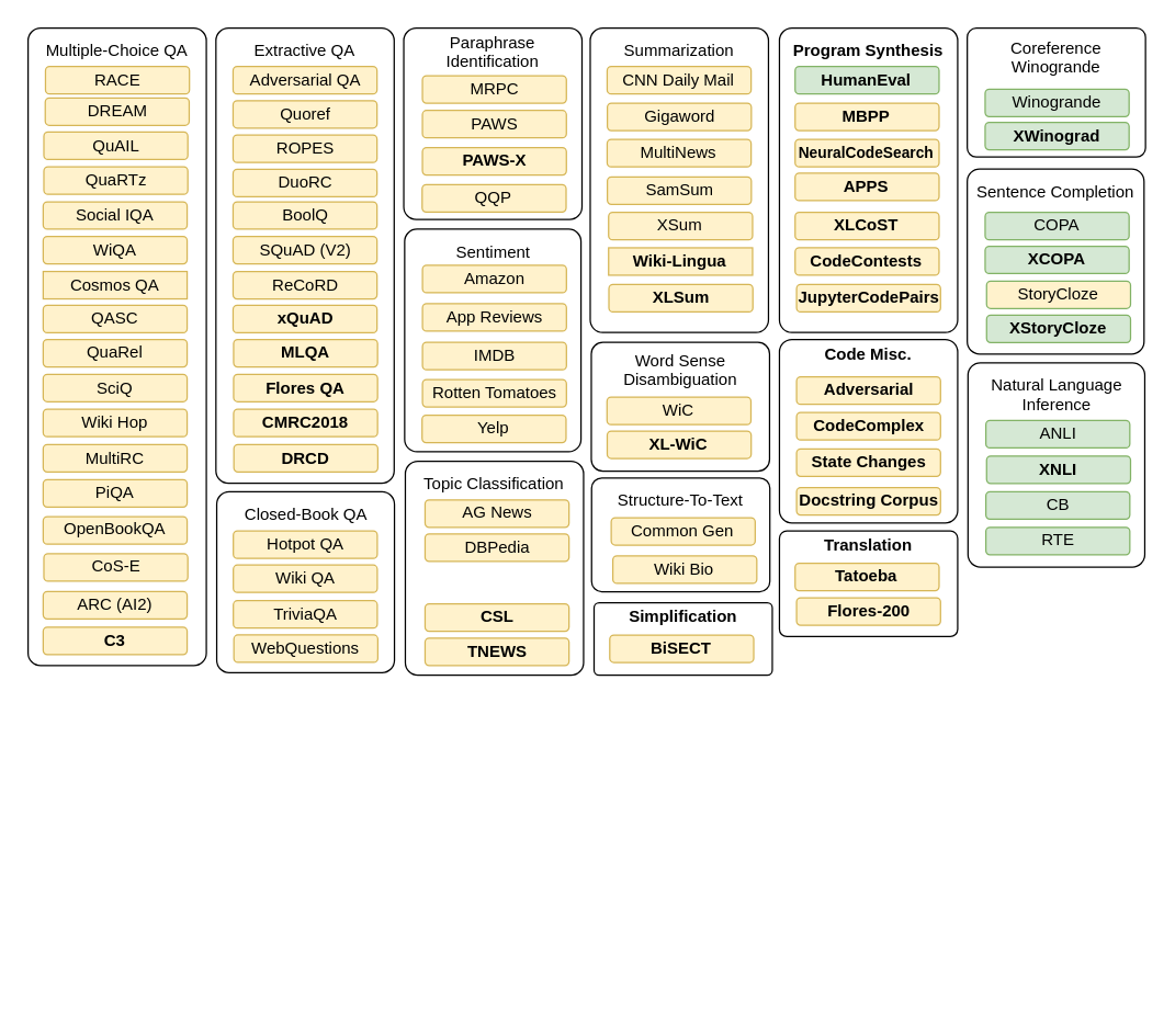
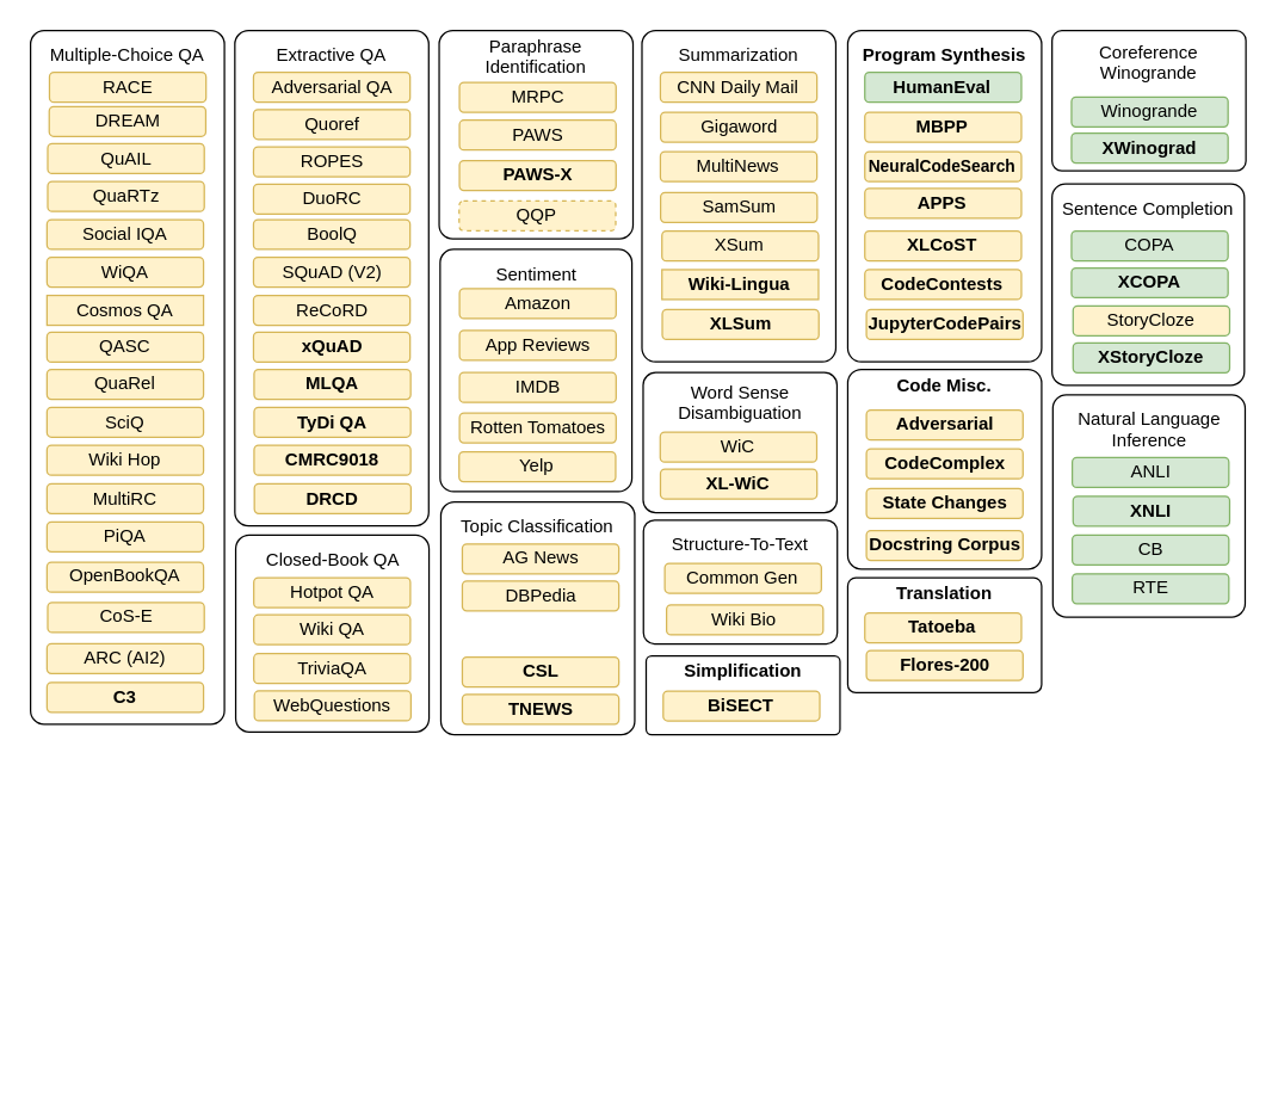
- <mxCell id="6" value="QQP" style="rounded=1;whiteSpace=wrap;html=1;hachureGap=4;pointerEvents=0;fillColor=#fff2cc;align=center;verticalAlign=middle;strokeColor=#d6b656;" parent="1" vertex="1"><mxGeometry x="307.4" y="134.13" width="105" height="20" as="geometry" /></mxCell>
+ <mxCell id="6" value="QQP" style="rounded=1;whiteSpace=wrap;html=1;hachureGap=4;pointerEvents=0;fillColor=#fff2cc;align=center;verticalAlign=middle;strokeColor=#d6b656;dashed=1;" parent="1" vertex="1"><mxGeometry x="307.4" y="134.13" width="105" height="20" as="geometry" /></mxCell>
- <mxCell id="73" value="Flores QA" style="rounded=1;whiteSpace=wrap;html=1;hachureGap=4;pointerEvents=0;fillColor=#fff2cc;align=center;verticalAlign=middle;strokeColor=#d6b656;gradientColor=none;fontStyle=1" parent="1" vertex="1"><mxGeometry x="169.89" y="272.5" width="105" height="20" as="geometry" /></mxCell>
+ <mxCell id="73" value="TyDi QA" style="rounded=1;whiteSpace=wrap;html=1;hachureGap=4;pointerEvents=0;fillColor=#fff2cc;align=center;verticalAlign=middle;strokeColor=#d6b656;gradientColor=none;fontStyle=1" parent="1" vertex="1"><mxGeometry x="169.89" y="272.5" width="105" height="20" as="geometry" /></mxCell>
- <mxCell id="84" value="CMRC2018" style="rounded=1;whiteSpace=wrap;html=1;hachureGap=4;pointerEvents=0;fillColor=#fff2cc;align=center;verticalAlign=middle;strokeColor=#d6b656;gradientColor=none;fontStyle=1" parent="1" vertex="1"><mxGeometry x="169.89" y="298" width="105" height="20" as="geometry" /></mxCell>
+ <mxCell id="84" value="CMRC9018" style="rounded=1;whiteSpace=wrap;html=1;hachureGap=4;pointerEvents=0;fillColor=#fff2cc;align=center;verticalAlign=middle;strokeColor=#d6b656;gradientColor=none;fontStyle=1" parent="1" vertex="1"><mxGeometry x="169.89" y="298" width="105" height="20" as="geometry" /></mxCell>
